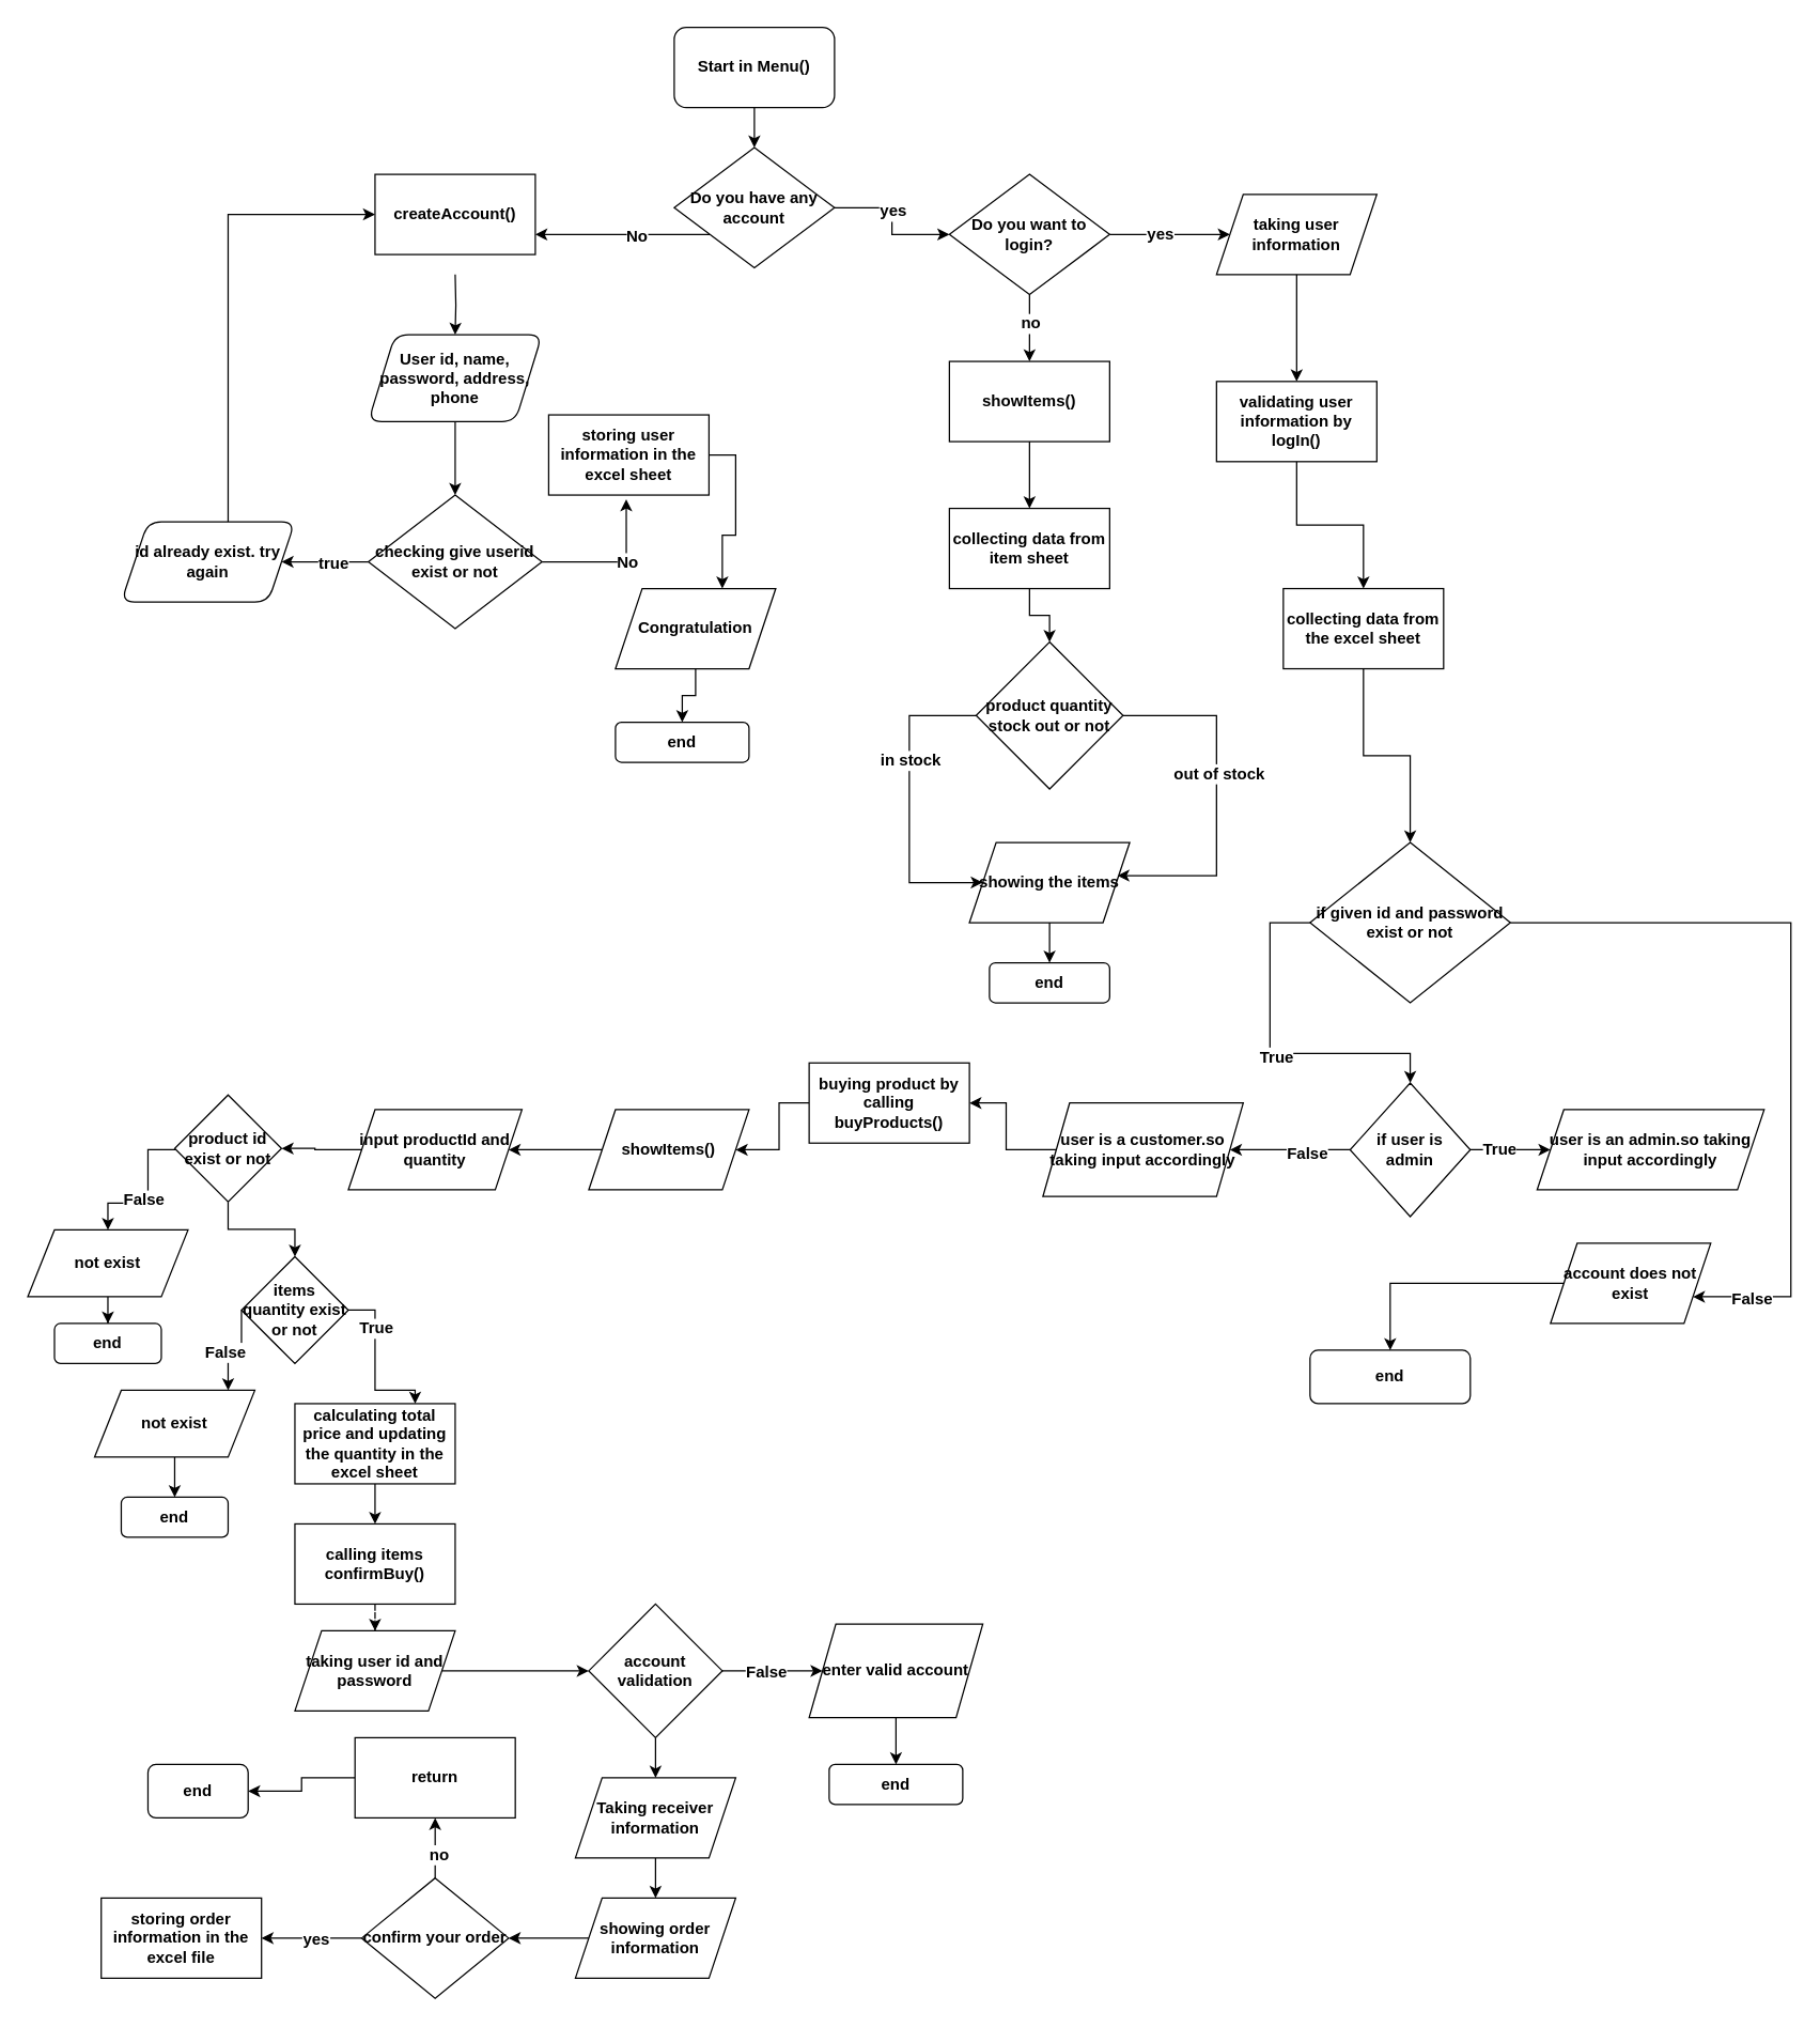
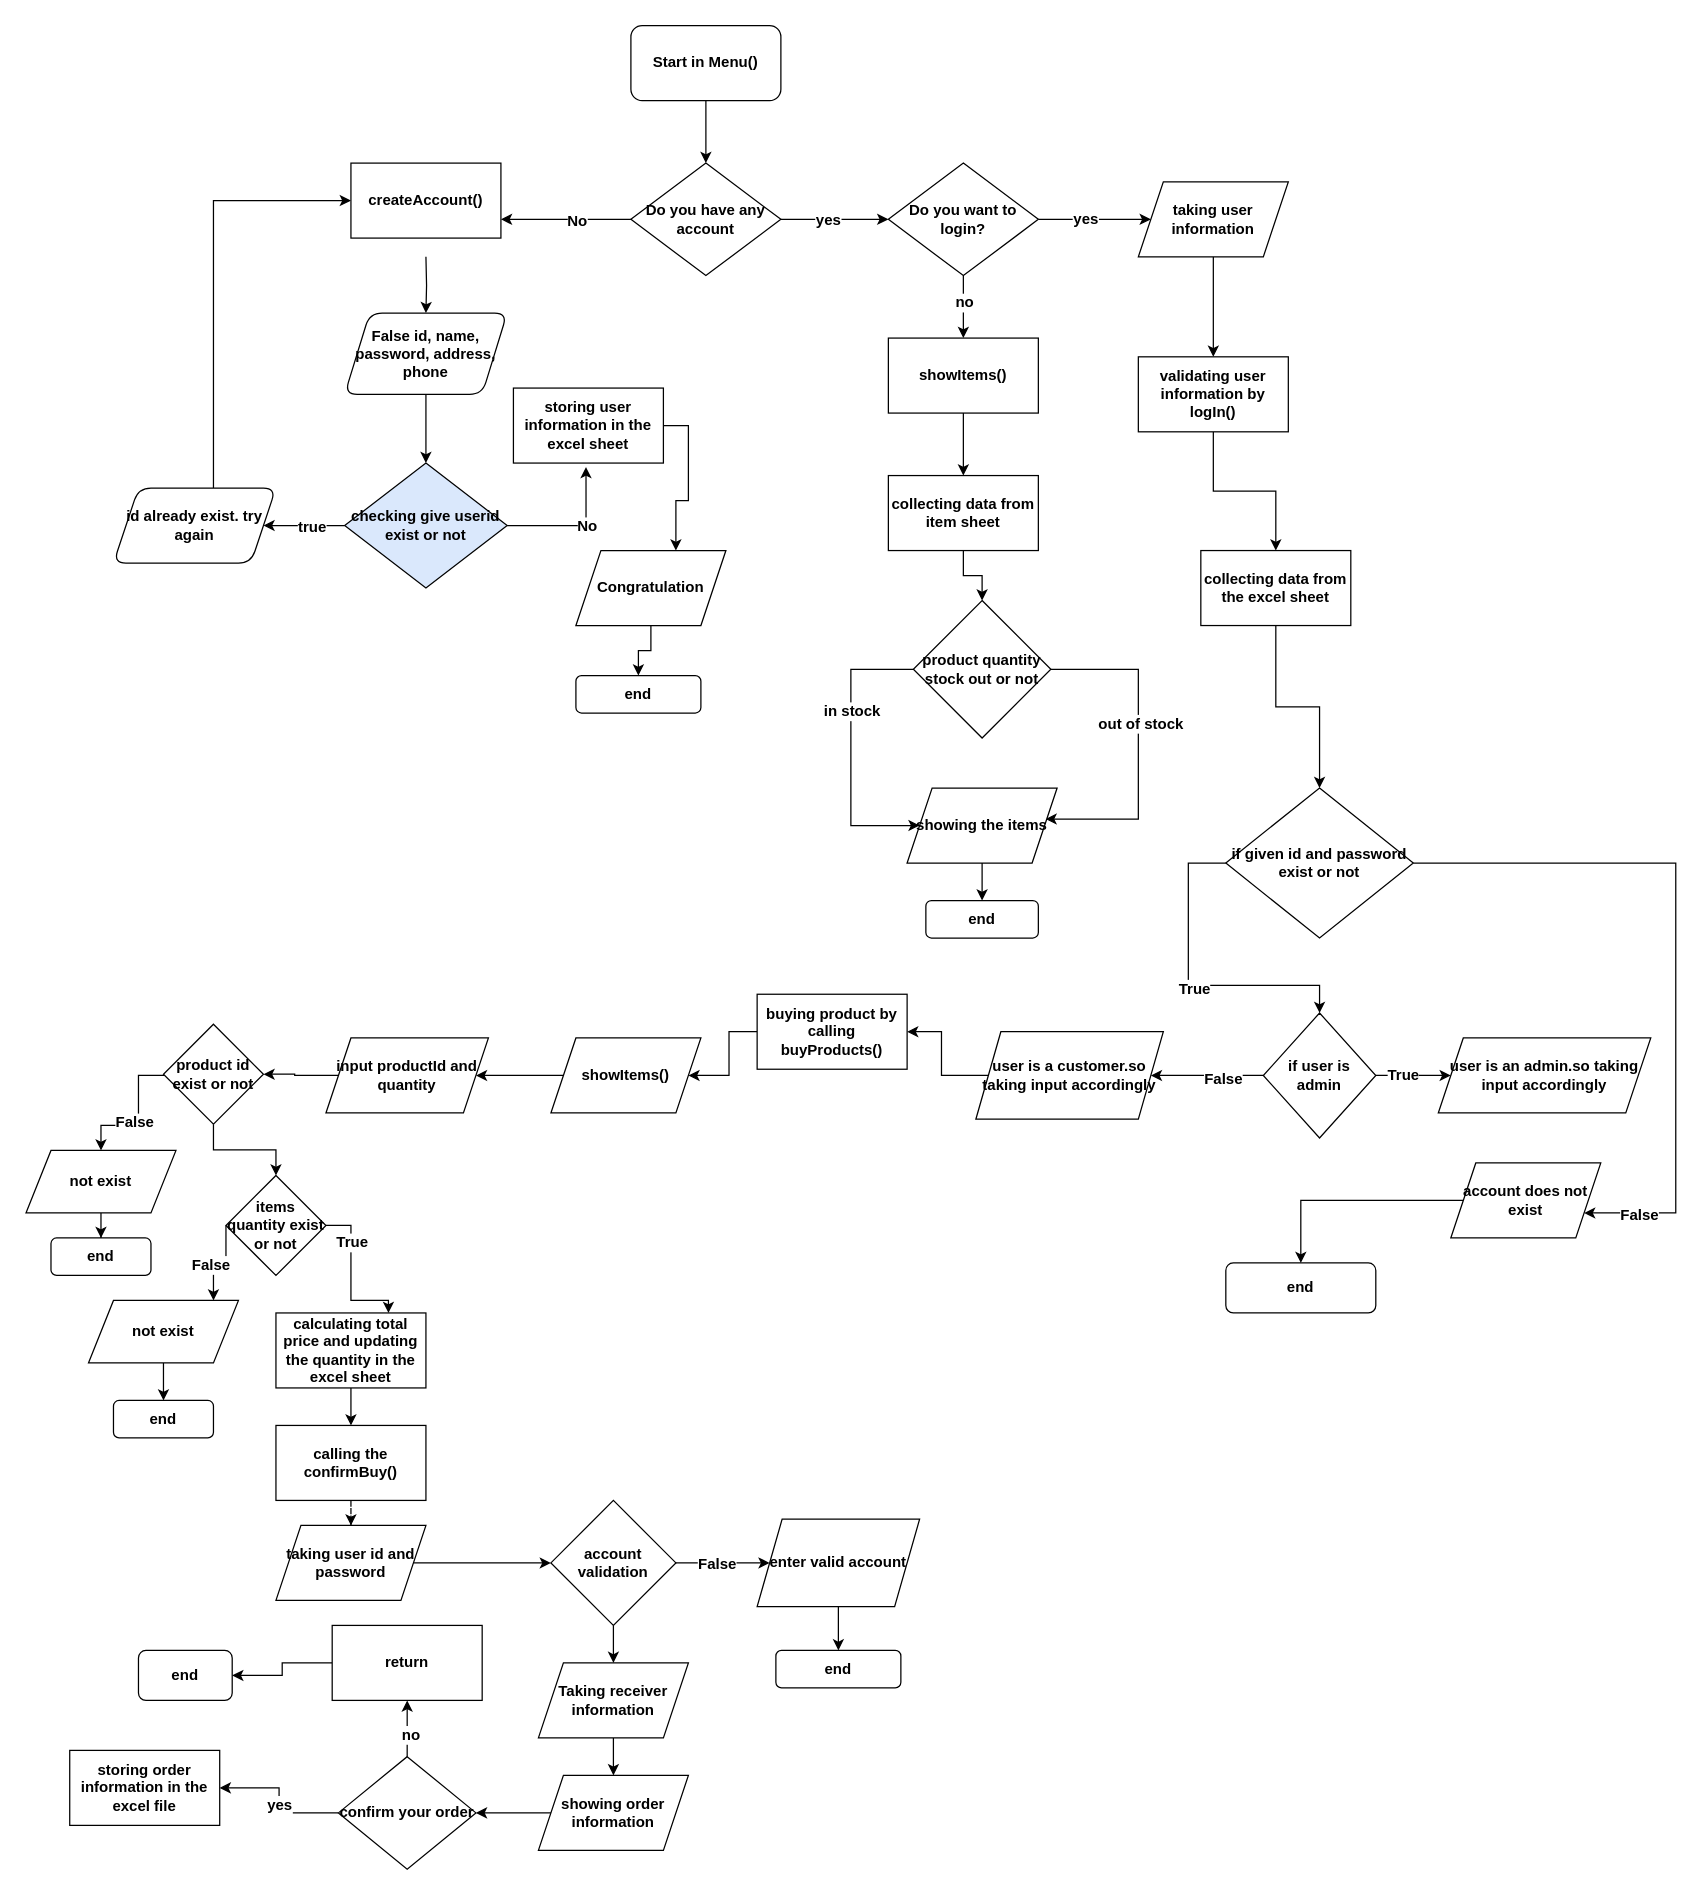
- <mxCell id="8" value="Do you have any account" style="rhombus;whiteSpace=wrap;html=1;rounded=0;fontStyle=1;fontSize=12;" parent="1" vertex="1"><mxGeometry x="504" y="110" width="120" height="90" as="geometry" /></mxCell>
+ <mxCell id="8" value="Do you have any account" style="rhombus;whiteSpace=wrap;html=1;rounded=0;fontStyle=1;fontSize=12;" parent="1" vertex="1"><mxGeometry x="504" y="130" width="120" height="90" as="geometry" /></mxCell>
- <mxCell id="11" value="User id, name, password, address,&lt;br style=&quot;font-size: 12px;&quot;&gt;phone" style="shape=parallelogram;perimeter=parallelogramPerimeter;whiteSpace=wrap;html=1;fixedSize=1;rounded=1;fontStyle=1;fontSize=12;" parent="1" vertex="1"><mxGeometry x="275" y="250" width="130" height="65" as="geometry" /></mxCell>
+ <mxCell id="11" value="False id, name, password, address,&lt;br style=&quot;font-size: 12px;&quot;&gt;phone" style="shape=parallelogram;perimeter=parallelogramPerimeter;whiteSpace=wrap;html=1;fixedSize=1;rounded=1;fontStyle=1;fontSize=12;" parent="1" vertex="1"><mxGeometry x="275" y="250" width="130" height="65" as="geometry" /></mxCell>
- <mxCell id="16" value="checking give userid exist or not" style="rhombus;whiteSpace=wrap;html=1;rounded=0;fontStyle=1;fontSize=12;" parent="1" vertex="1"><mxGeometry x="275" y="370" width="130" height="100" as="geometry" /></mxCell>
+ <mxCell id="16" value="checking give userid exist or not" style="rhombus;whiteSpace=wrap;html=1;rounded=0;fontStyle=1;fontSize=12;fillColor=#dae8fc;" parent="1" vertex="1"><mxGeometry x="275" y="370" width="130" height="100" as="geometry" /></mxCell>
- <mxCell id="88" value="calling items confirmBuy()" style="whiteSpace=wrap;html=1;rounded=0;fontStyle=1;fontSize=12;" parent="1" vertex="1"><mxGeometry x="220" y="1140" width="120" height="60" as="geometry" /></mxCell>
+ <mxCell id="88" value="calling the confirmBuy()" style="whiteSpace=wrap;html=1;rounded=0;fontStyle=1;fontSize=12;" parent="1" vertex="1"><mxGeometry x="220" y="1140" width="120" height="60" as="geometry" /></mxCell>
- <mxCell id="107" value="storing order information in the excel file" style="rounded=0;whiteSpace=wrap;html=1;fontStyle=1;fontSize=12;" parent="1" vertex="1"><mxGeometry x="75" y="1420" width="120" height="60" as="geometry" /></mxCell>
+ <mxCell id="107" value="storing order information in the excel file" style="rounded=0;whiteSpace=wrap;html=1;fontStyle=1;fontSize=12;" parent="1" vertex="1"><mxGeometry x="55" y="1400" width="120" height="60" as="geometry" /></mxCell>
